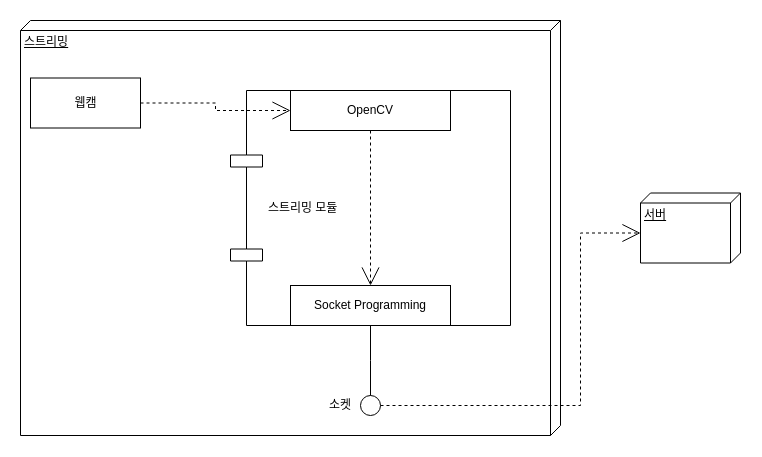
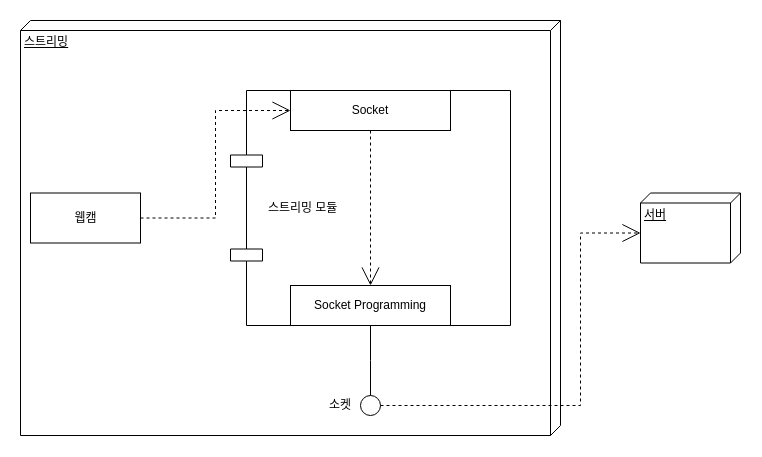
- <mxCell id="4" value="웹캠" style="html=1;rounded=0;shadow=0;comic=0;labelBackgroundColor=none;strokeWidth=1;fontFamily=Verdana;fontSize=12;align=center;" parent="1" vertex="1"><mxGeometry x="30" y="77.5" width="110" height="50" as="geometry" /></mxCell>
+ <mxCell id="4" value="웹캠" style="html=1;rounded=0;shadow=0;comic=0;labelBackgroundColor=none;strokeWidth=1;fontFamily=Verdana;fontSize=12;align=center;" parent="1" vertex="1"><mxGeometry x="30" y="192.5" width="110" height="50" as="geometry" /></mxCell>
- <mxCell id="10" value="OpenCV" style="rounded=0;whiteSpace=wrap;html=1;" vertex="1" parent="1"><mxGeometry x="290" y="90" width="160" height="40" as="geometry" /></mxCell>
+ <mxCell id="10" value="Socket" style="rounded=0;whiteSpace=wrap;html=1;" vertex="1" parent="1"><mxGeometry x="290" y="90" width="160" height="40" as="geometry" /></mxCell>
